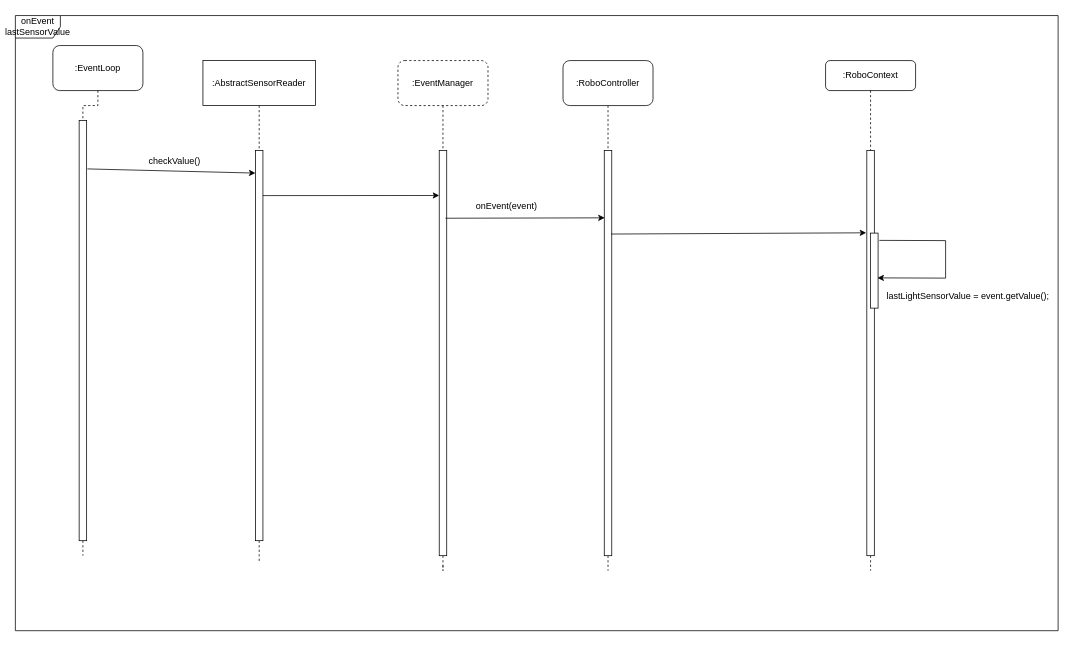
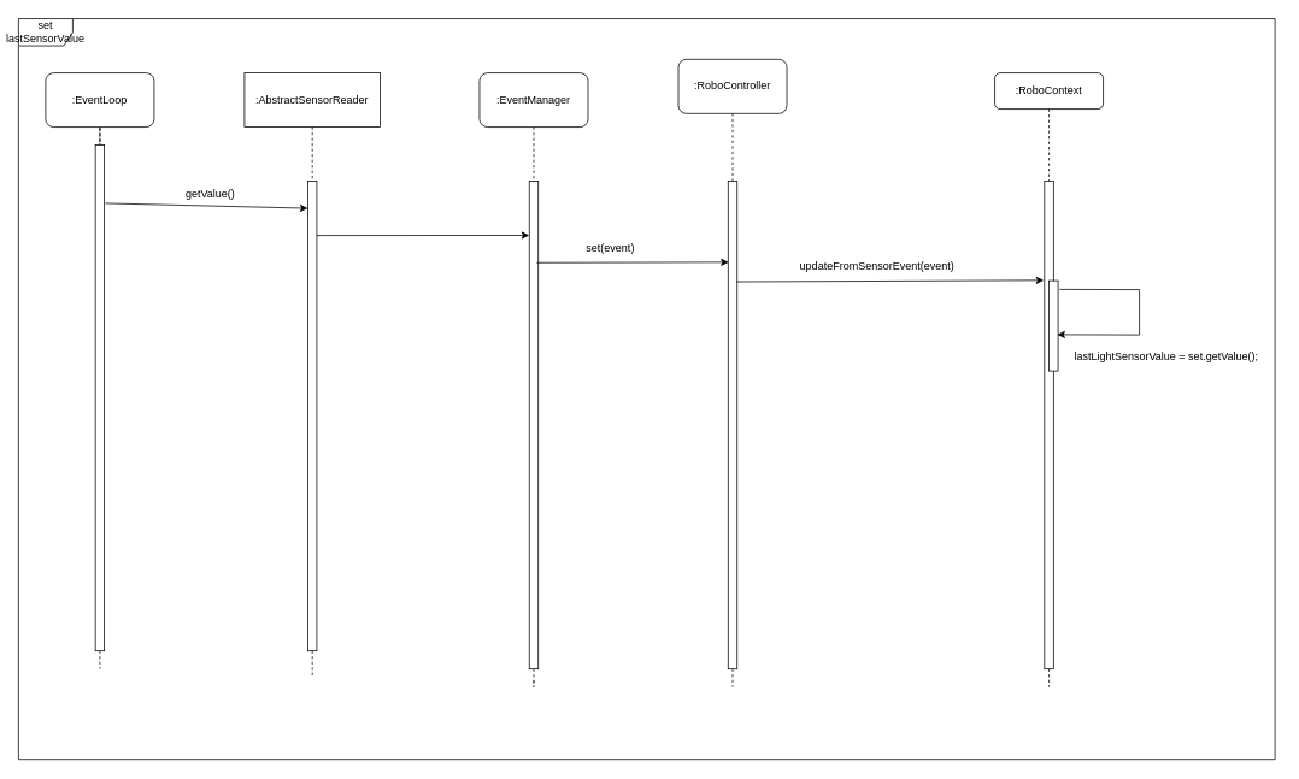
- <mxCell id="2" value="onEvent lastSensorValue" style="shape=umlFrame;whiteSpace=wrap;html=1;pointerEvents=0;width=60;height=30;" vertex="1" parent="1"><mxGeometry x="20" y="20" width="1390" height="820" as="geometry" /></mxCell>
+ <mxCell id="2" value="set lastSensorValue" style="shape=umlFrame;whiteSpace=wrap;html=1;pointerEvents=0;width=60;height=30;" vertex="1" parent="1"><mxGeometry x="20" y="20" width="1390" height="820" as="geometry" /></mxCell>
- <mxCell id="4" value=":EventLoop" style="rounded=1;whiteSpace=wrap;html=1;" vertex="1" parent="1"><mxGeometry x="70" y="60" width="120" height="60" as="geometry" /></mxCell>
+ <mxCell id="4" value=":EventLoop" style="rounded=1;whiteSpace=wrap;html=1;" vertex="1" parent="1"><mxGeometry x="50" y="80" width="120" height="60" as="geometry" /></mxCell>
- <mxCell id="13" value=":EventManager" style="rounded=1;whiteSpace=wrap;html=1;dashed=1;" vertex="1" parent="1"><mxGeometry x="530" y="80" width="120" height="60" as="geometry" /></mxCell>
+ <mxCell id="13" value=":EventManager" style="rounded=1;whiteSpace=wrap;html=1;" vertex="1" parent="1"><mxGeometry x="530" y="80" width="120" height="60" as="geometry" /></mxCell>
- <mxCell id="17" value=":RoboController" style="rounded=1;whiteSpace=wrap;html=1;" vertex="1" parent="1"><mxGeometry x="750" y="80" width="120" height="60" as="geometry" /></mxCell>
+ <mxCell id="17" value=":RoboController" style="rounded=1;whiteSpace=wrap;html=1;" vertex="1" parent="1"><mxGeometry x="750" y="65" width="120" height="60" as="geometry" /></mxCell>
- <mxCell id="11" value="checkValue()" style="text;html=1;align=center;verticalAlign=middle;whiteSpace=wrap;rounded=0;" vertex="1" parent="1"><mxGeometry x="185" y="200" width="95" height="30" as="geometry" /></mxCell>
+ <mxCell id="11" value="getValue()" style="text;html=1;align=center;verticalAlign=middle;whiteSpace=wrap;rounded=0;" vertex="1" parent="1"><mxGeometry x="185" y="200" width="95" height="30" as="geometry" /></mxCell>
- <mxCell id="18" value="onEvent(event)" style="text;html=1;align=center;verticalAlign=middle;whiteSpace=wrap;rounded=0;" vertex="1" parent="1"><mxGeometry x="630" y="260" width="90" height="30" as="geometry" /></mxCell>
+ <mxCell id="18" value="set(event)" style="text;html=1;align=center;verticalAlign=middle;whiteSpace=wrap;rounded=0;" vertex="1" parent="1"><mxGeometry x="630" y="260" width="90" height="30" as="geometry" /></mxCell>
+ <mxCell id="21" value="updateFromSensorEvent(event)" style="text;html=1;align=center;verticalAlign=middle;whiteSpace=wrap;rounded=0;" vertex="1" parent="1"><mxGeometry x="880" y="280" width="180" height="30" as="geometry" /></mxCell>
- <mxCell id="32" value="lastLightSensorValue = event.getValue();" style="text;html=1;align=center;verticalAlign=middle;whiteSpace=wrap;rounded=0;" vertex="1" parent="1"><mxGeometry x="1165" y="380" width="250" height="30" as="geometry" /></mxCell>
+ <mxCell id="32" value="lastLightSensorValue = set.getValue();" style="text;html=1;align=center;verticalAlign=middle;whiteSpace=wrap;rounded=0;" vertex="1" parent="1"><mxGeometry x="1165" y="380" width="250" height="30" as="geometry" /></mxCell>
